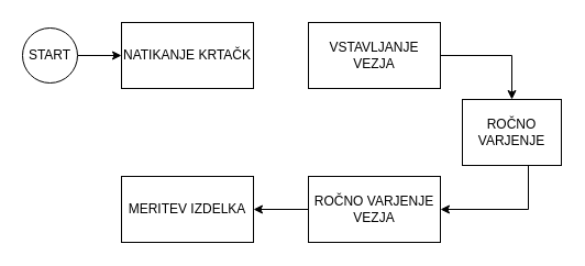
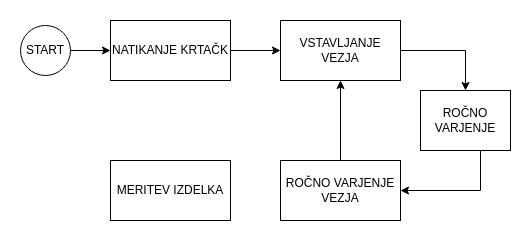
+ <mxCell id="4" value="" style="edgeStyle=orthogonalEdgeStyle;rounded=0;orthogonalLoop=1;jettySize=auto;html=1;" edge="1" parent="1" source="5" target="12"><mxGeometry relative="1" as="geometry" /></mxCell>
- <mxCell id="8" value="" style="edgeStyle=orthogonalEdgeStyle;rounded=0;orthogonalLoop=1;jettySize=auto;html=1;entryX=1;entryY=0.5;entryDx=0;entryDy=0;" edge="1" parent="1" source="9" target="10"><mxGeometry relative="1" as="geometry"><mxPoint x="390" y="190" as="targetPoint" /></mxGeometry></mxCell>
+ <mxCell id="8" value="" style="edgeStyle=orthogonalEdgeStyle;rounded=0;orthogonalLoop=1;jettySize=auto;html=1;" edge="1" parent="1" source="9" target="12"><mxGeometry relative="1" as="geometry"><mxPoint x="390" y="190" as="targetPoint" /></mxGeometry></mxCell>
